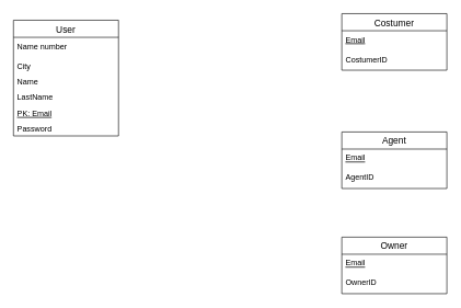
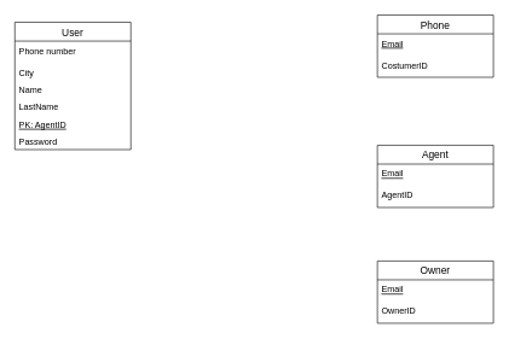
- <mxCell id="12" value="Costumer" style="swimlane;fontStyle=0;childLayout=stackLayout;horizontal=1;startSize=26;horizontalStack=0;resizeParent=1;resizeParentMax=0;resizeLast=0;collapsible=1;marginBottom=0;align=center;fontSize=14;" vertex="1" parent="1"><mxGeometry x="520" y="20" width="160" height="86" as="geometry" /></mxCell>
+ <mxCell id="12" value="Phone" style="swimlane;fontStyle=0;childLayout=stackLayout;horizontal=1;startSize=26;horizontalStack=0;resizeParent=1;resizeParentMax=0;resizeLast=0;collapsible=1;marginBottom=0;align=center;fontSize=14;" vertex="1" parent="1"><mxGeometry x="520" y="20" width="160" height="86" as="geometry" /></mxCell>
- <mxCell id="3" value="Name number" style="text;strokeColor=none;fillColor=none;spacingLeft=4;spacingRight=4;overflow=hidden;rotatable=0;points=[[0,0.5],[1,0.5]];portConstraint=eastwest;fontSize=12;" vertex="1" parent="2"><mxGeometry y="26" width="160" height="30" as="geometry" /></mxCell>
+ <mxCell id="3" value="Phone number" style="text;strokeColor=none;fillColor=none;spacingLeft=4;spacingRight=4;overflow=hidden;rotatable=0;points=[[0,0.5],[1,0.5]];portConstraint=eastwest;fontSize=12;" vertex="1" parent="2"><mxGeometry y="26" width="160" height="30" as="geometry" /></mxCell>
- <mxCell id="7" value="PK: Email" style="text;strokeColor=none;fillColor=none;spacingLeft=4;spacingRight=4;overflow=hidden;rotatable=0;points=[[0,0.5],[1,0.5]];portConstraint=eastwest;fontSize=12;fontStyle=4" vertex="1" parent="2"><mxGeometry y="128" width="160" height="24" as="geometry" /></mxCell>
+ <mxCell id="7" value="PK: AgentID" style="text;strokeColor=none;fillColor=none;spacingLeft=4;spacingRight=4;overflow=hidden;rotatable=0;points=[[0,0.5],[1,0.5]];portConstraint=eastwest;fontSize=12;fontStyle=4" vertex="1" parent="2"><mxGeometry y="128" width="160" height="24" as="geometry" /></mxCell>
